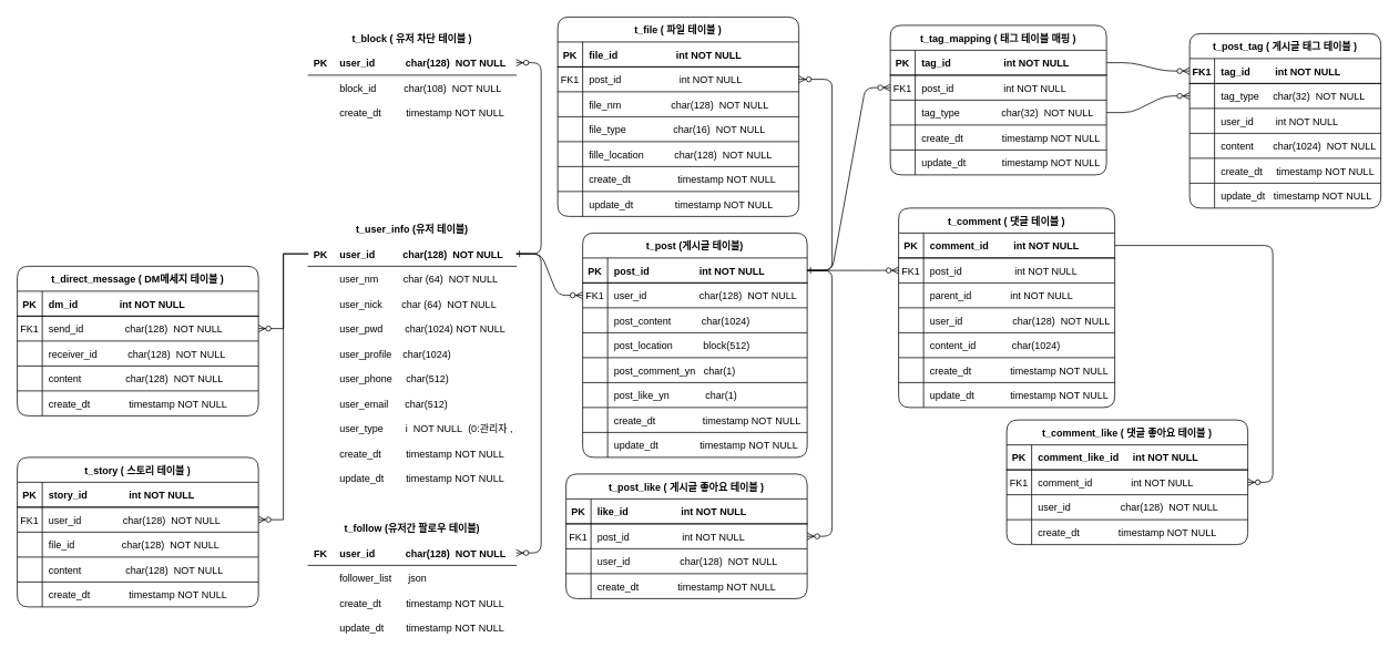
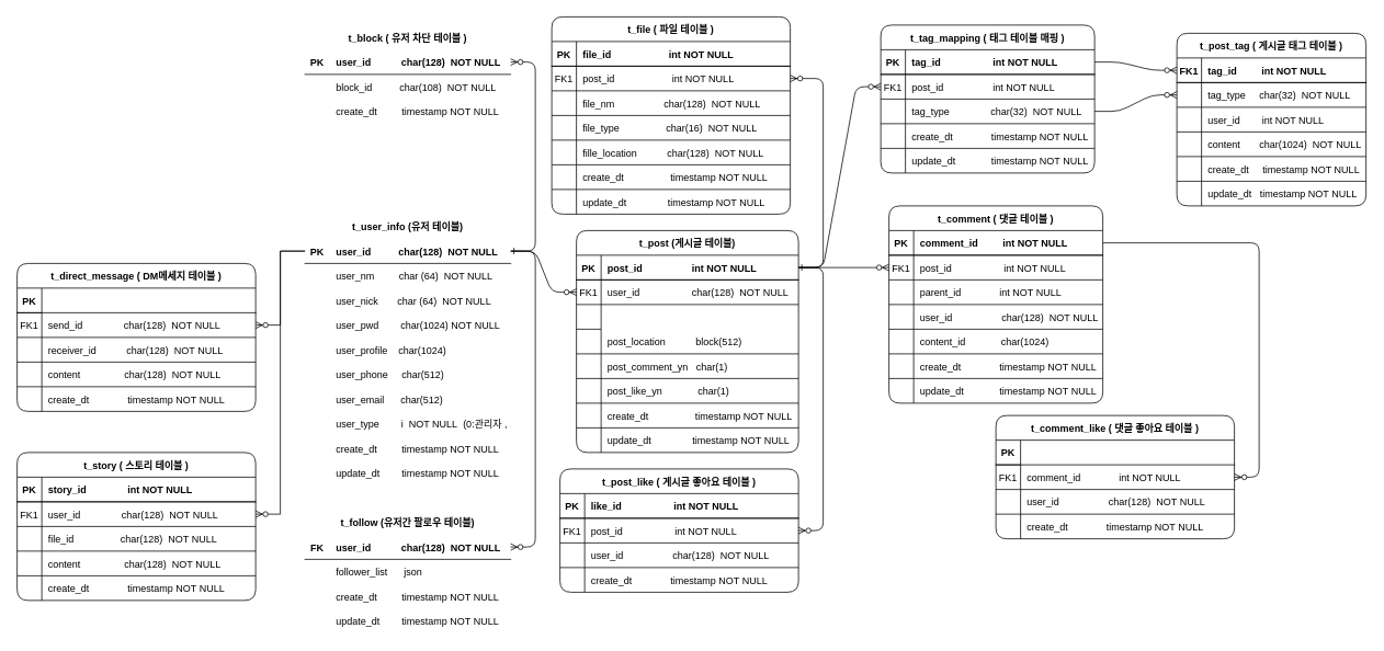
- <mxCell id="200" value="dm_id               int NOT NULL " style="shape=partialRectangle;overflow=hidden;connectable=0;fillColor=none;top=0;left=0;bottom=0;right=0;align=left;spacingLeft=6;fontStyle=1;" vertex="1" parent="198"><mxGeometry x="30" width="260" height="30" as="geometry"><mxRectangle width="260" height="30" as="alternateBounds" /></mxGeometry></mxCell>
- <mxCell id="13" value="post_content           char(1024) " style="shape=partialRectangle;overflow=hidden;connectable=0;fillColor=none;top=0;left=0;bottom=0;right=0;align=left;spacingLeft=6;" parent="11" vertex="1"><mxGeometry x="30" width="240" height="30" as="geometry"><mxRectangle width="240" height="30" as="alternateBounds" /></mxGeometry></mxCell>
- <mxCell id="122" value="comment_like_id     int NOT NULL " style="shape=partialRectangle;overflow=hidden;connectable=0;fillColor=none;top=0;left=0;bottom=0;right=0;align=left;spacingLeft=6;fontStyle=1;" parent="120" vertex="1"><mxGeometry x="30" width="260" height="30" as="geometry"><mxRectangle width="260" height="30" as="alternateBounds" /></mxGeometry></mxCell>
